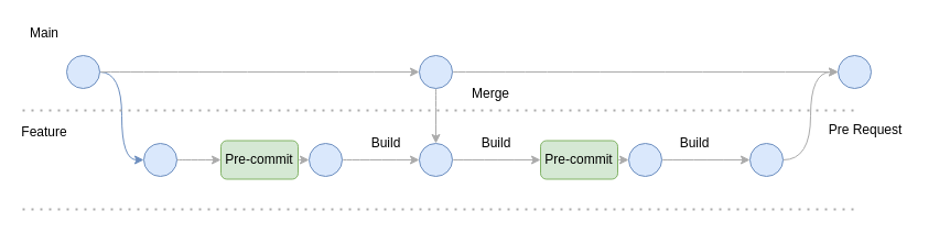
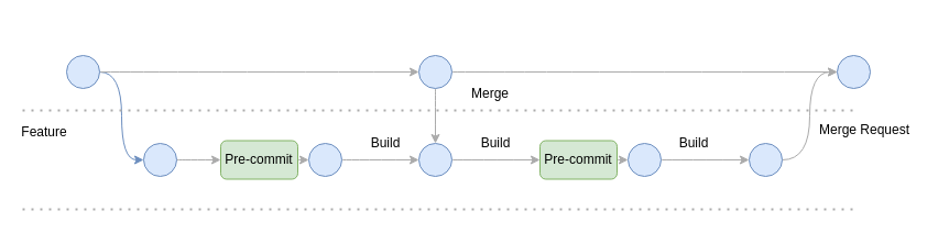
- <mxCell id="6" value="Main" style="text;html=1;strokeColor=none;fillColor=none;align=center;verticalAlign=middle;whiteSpace=wrap;rounded=0;" vertex="1" parent="1"><mxGeometry x="20" y="20" width="40" height="20" as="geometry" /></mxCell>
- <mxCell id="25" value="Pre Request" style="text;html=1;strokeColor=none;fillColor=none;align=center;verticalAlign=middle;whiteSpace=wrap;rounded=0;" vertex="1" parent="1"><mxGeometry x="740" y="107.5" width="90" height="20" as="geometry" /></mxCell>
+ <mxCell id="25" value="Merge Request" style="text;html=1;strokeColor=none;fillColor=none;align=center;verticalAlign=middle;whiteSpace=wrap;rounded=0;" vertex="1" parent="1"><mxGeometry x="740" y="107.5" width="90" height="20" as="geometry" /></mxCell>
